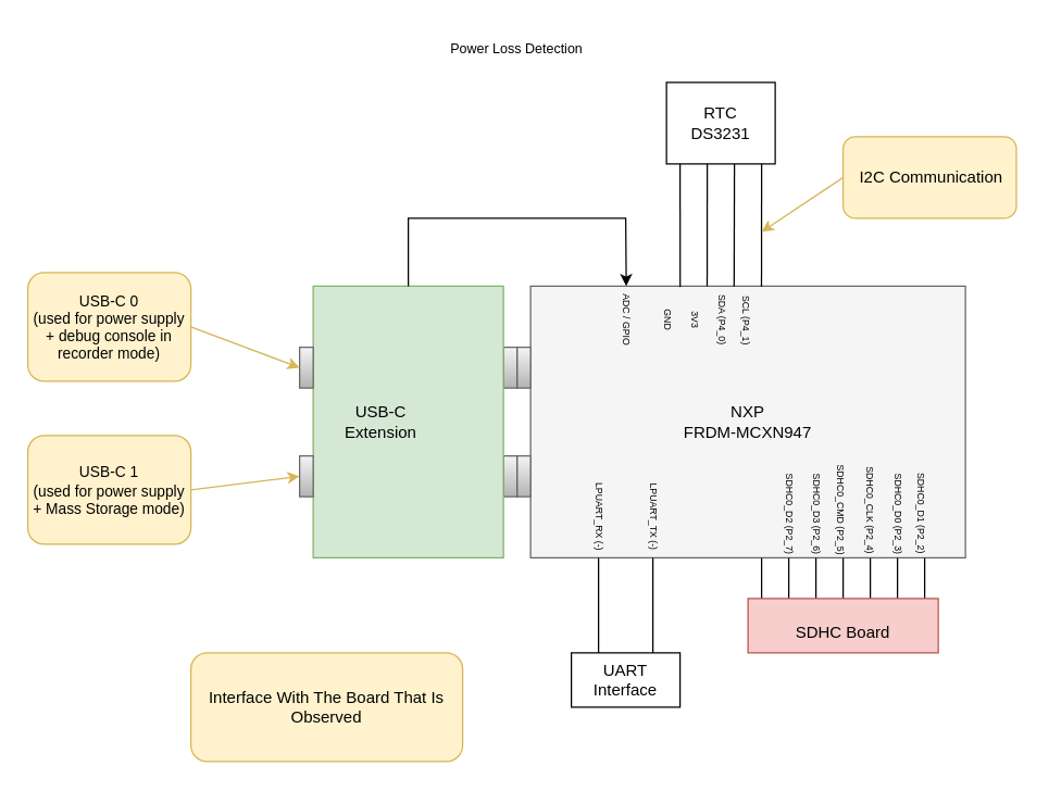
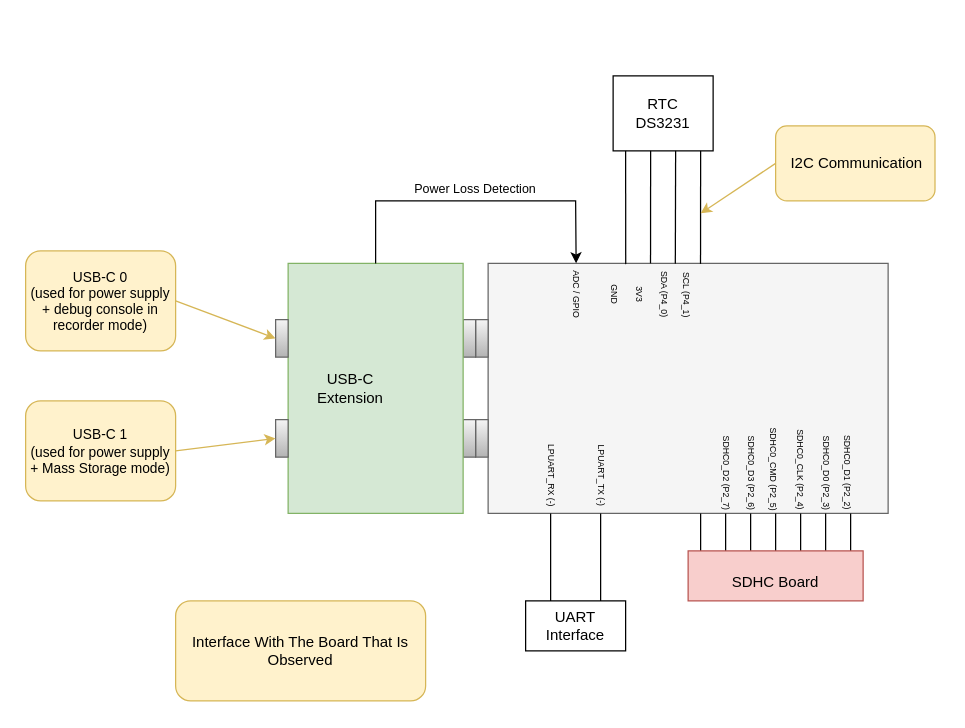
- <mxCell id="19" value="&lt;font style=&quot;font-size: 10px;&quot;&gt;Power Loss Detection&lt;/font&gt;" style="text;html=1;align=center;verticalAlign=middle;whiteSpace=wrap;rounded=0;" vertex="1" parent="1"><mxGeometry x="300" y="25" width="160" height="20" as="geometry" /></mxCell>
+ <mxCell id="19" value="&lt;font style=&quot;font-size: 10px;&quot;&gt;Power Loss Detection&lt;/font&gt;" style="text;html=1;align=center;verticalAlign=middle;whiteSpace=wrap;rounded=0;" vertex="1" parent="1"><mxGeometry x="300" y="140" width="160" height="20" as="geometry" /></mxCell>
- <mxCell id="3" value="NXP&lt;div&gt;FRDM-MCXN947&lt;/div&gt;" style="text;html=1;align=center;verticalAlign=middle;whiteSpace=wrap;rounded=0;" vertex="1" parent="1"><mxGeometry x="480" y="285" width="140" height="50" as="geometry" /></mxCell>
